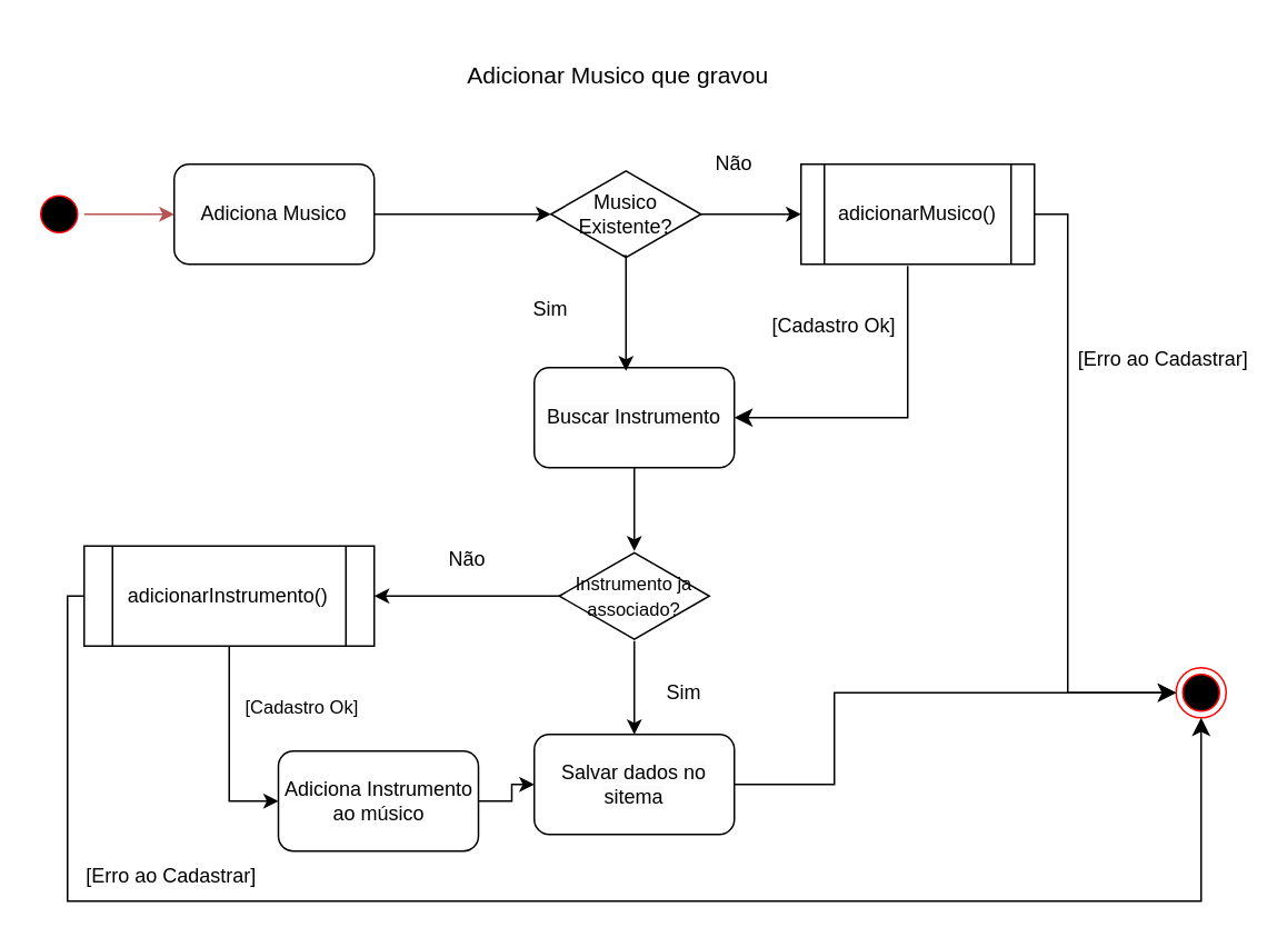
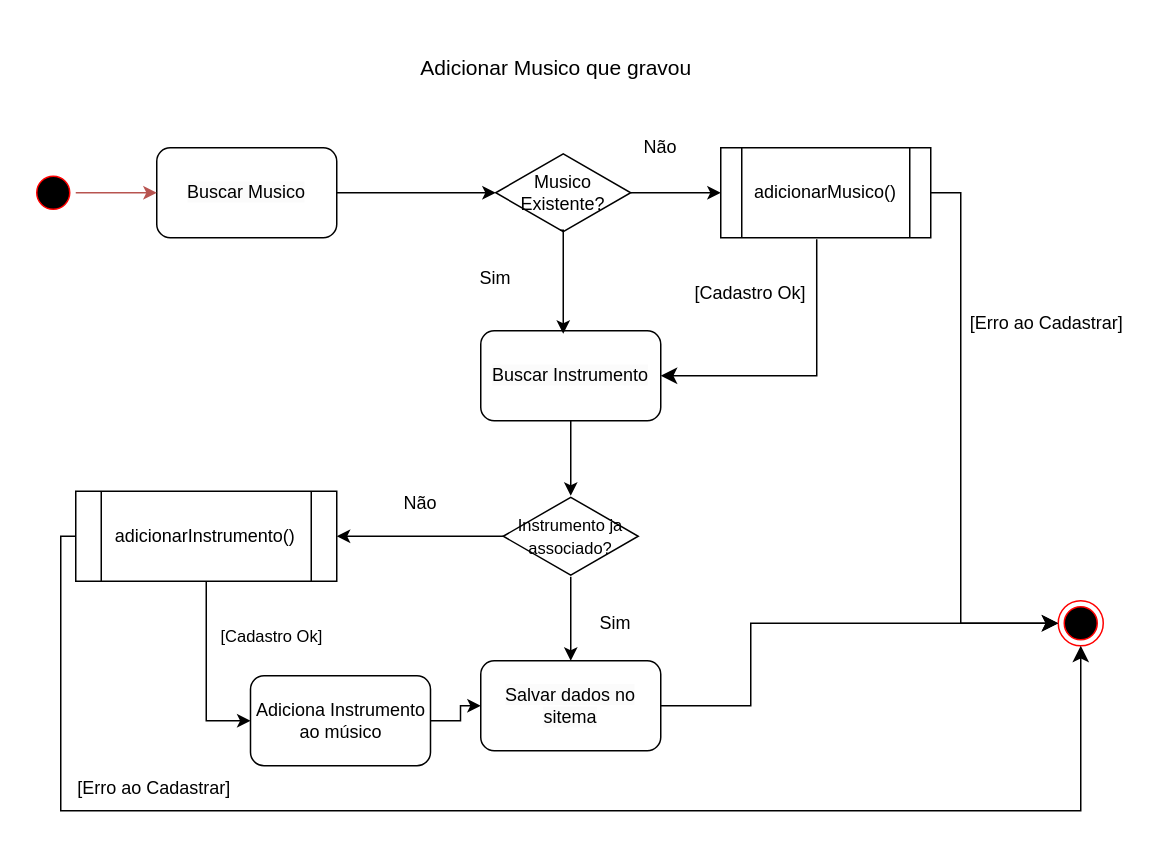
- <mxCell id="8" value="&lt;span style=&quot;color: rgb(0, 0, 0); font-family: Helvetica; font-size: 12px; font-style: normal; font-variant-ligatures: normal; font-variant-caps: normal; font-weight: 400; letter-spacing: normal; orphans: 2; text-align: center; text-indent: 0px; text-transform: none; widows: 2; word-spacing: 0px; -webkit-text-stroke-width: 0px; background-color: rgb(251, 251, 251); text-decoration-thickness: initial; text-decoration-style: initial; text-decoration-color: initial; float: none; display: inline !important;&quot;&gt;Adiciona Musico&lt;/span&gt;" style="rounded=1;whiteSpace=wrap;html=1;" parent="1" vertex="1"><mxGeometry x="104" y="98" width="120" height="60" as="geometry" /></mxCell>
+ <mxCell id="8" value="&lt;span style=&quot;color: rgb(0, 0, 0); font-family: Helvetica; font-size: 12px; font-style: normal; font-variant-ligatures: normal; font-variant-caps: normal; font-weight: 400; letter-spacing: normal; orphans: 2; text-align: center; text-indent: 0px; text-transform: none; widows: 2; word-spacing: 0px; -webkit-text-stroke-width: 0px; background-color: rgb(251, 251, 251); text-decoration-thickness: initial; text-decoration-style: initial; text-decoration-color: initial; float: none; display: inline !important;&quot;&gt;Buscar Musico&lt;/span&gt;" style="rounded=1;whiteSpace=wrap;html=1;" parent="1" vertex="1"><mxGeometry x="104" y="98" width="120" height="60" as="geometry" /></mxCell>
